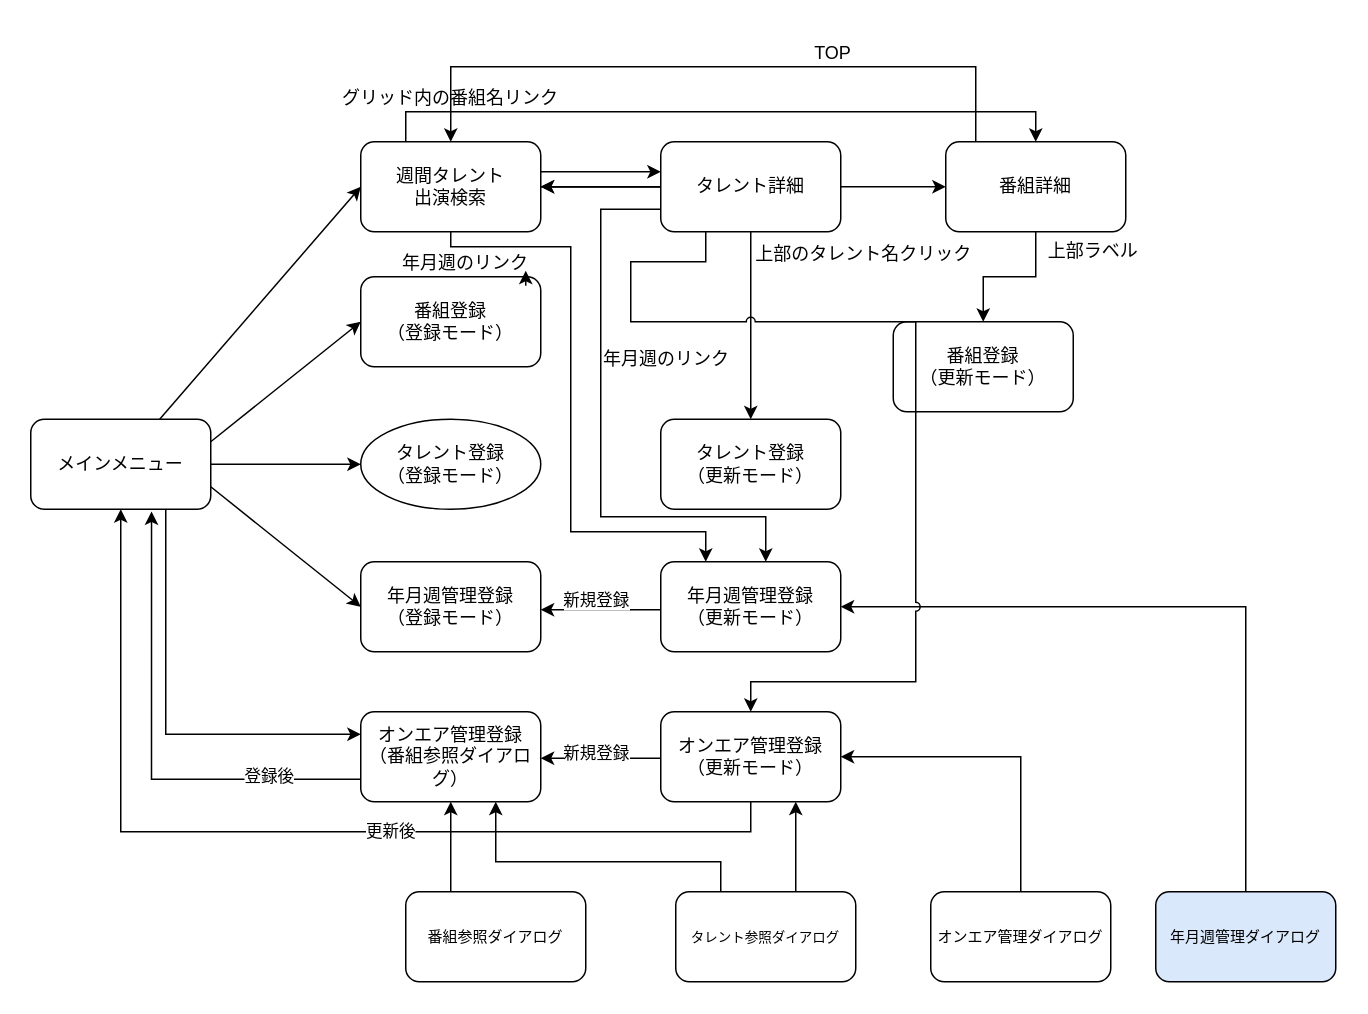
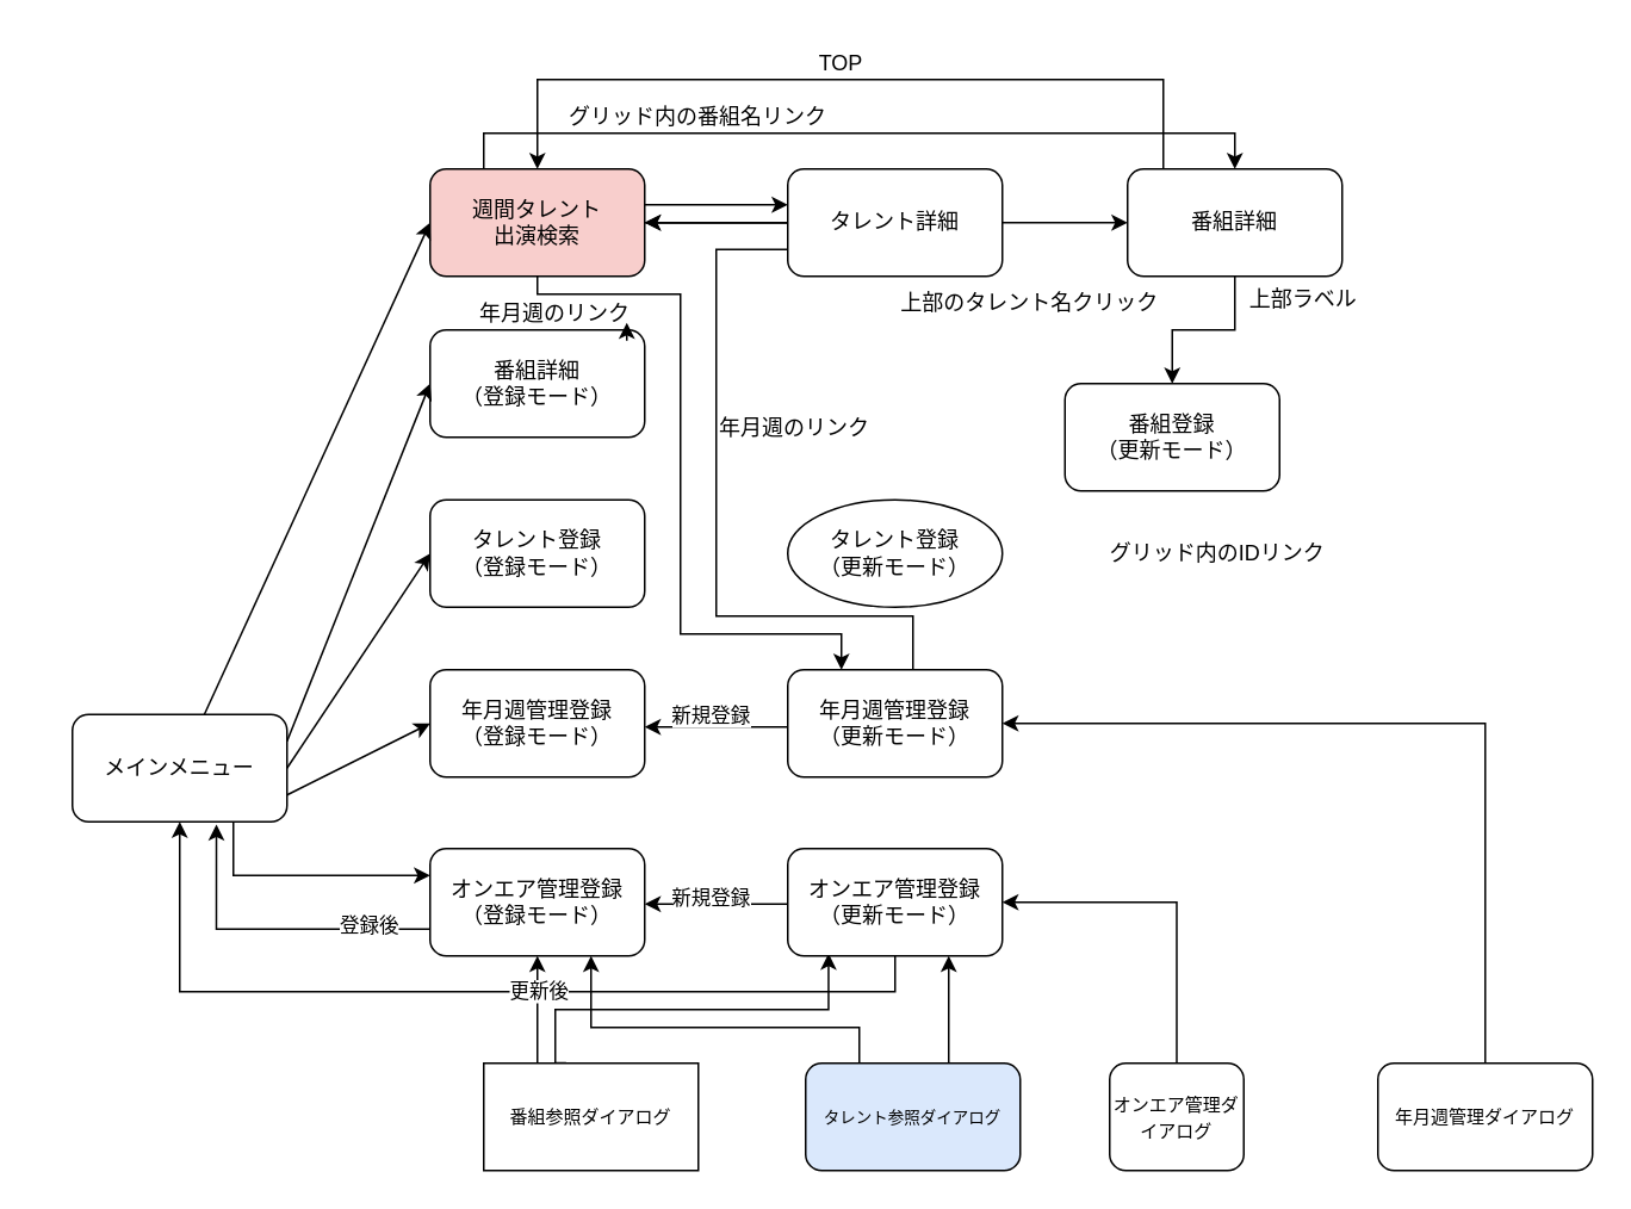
- <mxCell id="35" value="TOP" style="text;html=1;strokeColor=none;fillColor=none;align=center;verticalAlign=middle;whiteSpace=wrap;rounded=0;" parent="1" vertex="1"><mxGeometry x="525" y="20" width="60" height="30" as="geometry" /></mxCell>
+ <mxCell id="35" value="TOP" style="text;html=1;strokeColor=none;fillColor=none;align=center;verticalAlign=middle;whiteSpace=wrap;rounded=0;" parent="1" vertex="1"><mxGeometry x="440" y="20" width="60" height="30" as="geometry" /></mxCell>
- <mxCell id="36" value="グリッド内の番組名リンク" style="text;html=1;strokeColor=none;fillColor=none;align=center;verticalAlign=middle;whiteSpace=wrap;rounded=0;" parent="1" vertex="1"><mxGeometry x="220" y="50" width="160" height="30" as="geometry" /></mxCell>
+ <mxCell id="36" value="グリッド内の番組名リンク" style="text;html=1;strokeColor=none;fillColor=none;align=center;verticalAlign=middle;whiteSpace=wrap;rounded=0;" parent="1" vertex="1"><mxGeometry x="310" y="50" width="160" height="30" as="geometry" /></mxCell>
- <mxCell id="5" value="週間タレント&lt;br&gt;出演検索" style="rounded=1;whiteSpace=wrap;html=1;" parent="1" vertex="1"><mxGeometry x="240" y="94" width="120" height="60" as="geometry" /></mxCell>
+ <mxCell id="5" value="週間タレント&lt;br&gt;出演検索" style="rounded=1;whiteSpace=wrap;html=1;fillColor=#f8cecc;" parent="1" vertex="1"><mxGeometry x="240" y="94" width="120" height="60" as="geometry" /></mxCell>
- <mxCell id="26" style="edgeStyle=orthogonalEdgeStyle;rounded=0;orthogonalLoop=1;jettySize=auto;html=1;exitX=0.5;exitY=1;exitDx=0;exitDy=0;curved=0;jumpStyle=arc;" parent="1" source="27" target="32" edge="1"><mxGeometry relative="1" as="geometry" /></mxCell>
- <mxCell id="6" value="番組登録&lt;br&gt;（登録モード）" style="rounded=1;whiteSpace=wrap;html=1;" parent="1" vertex="1"><mxGeometry x="240" y="184" width="120" height="60" as="geometry" /></mxCell>
+ <mxCell id="6" value="番組詳細&lt;br&gt;（登録モード）" style="rounded=1;whiteSpace=wrap;html=1;" parent="1" vertex="1"><mxGeometry x="240" y="184" width="120" height="60" as="geometry" /></mxCell>
- <mxCell id="3" value="メインメニュー" style="rounded=1;whiteSpace=wrap;html=1;" parent="1" vertex="1"><mxGeometry x="20" y="279" width="120" height="60" as="geometry" /></mxCell>
+ <mxCell id="3" value="メインメニュー" style="rounded=1;whiteSpace=wrap;html=1;" parent="1" vertex="1"><mxGeometry x="40" y="399" width="120" height="60" as="geometry" /></mxCell>
- <mxCell id="7" value="タレント登録&lt;br&gt;（登録モード）" style="ellipse;whiteSpace=wrap;html=1;" parent="1" vertex="1"><mxGeometry x="240" y="279" width="120" height="60" as="geometry" /></mxCell>
+ <mxCell id="7" value="タレント登録&lt;br&gt;（登録モード）" style="rounded=1;whiteSpace=wrap;html=1;" parent="1" vertex="1"><mxGeometry x="240" y="279" width="120" height="60" as="geometry" /></mxCell>
- <mxCell id="32" value="タレント登録&lt;br&gt;（更新モード）" style="rounded=1;whiteSpace=wrap;html=1;" parent="1" vertex="1"><mxGeometry x="440" y="279" width="120" height="60" as="geometry" /></mxCell>
+ <mxCell id="32" value="タレント登録&lt;br&gt;（更新モード）" style="ellipse;whiteSpace=wrap;html=1;" parent="1" vertex="1"><mxGeometry x="440" y="279" width="120" height="60" as="geometry" /></mxCell>
+ <mxCell id="51" value="グリッド内のIDリンク" style="text;html=1;align=center;verticalAlign=middle;resizable=0;points=[];autosize=1;strokeColor=none;fillColor=none;" vertex="1" parent="1"><mxGeometry x="610" y="294" width="140" height="30" as="geometry" /></mxCell>
- <mxCell id="53" style="edgeStyle=orthogonalEdgeStyle;rounded=0;orthogonalLoop=1;jettySize=auto;html=1;exitX=0;exitY=0.75;exitDx=0;exitDy=0;" edge="1" parent="1" source="27" target="45"><mxGeometry relative="1" as="geometry"><mxPoint x="310" y="164" as="sourcePoint" /><mxPoint x="480" y="384" as="targetPoint" /><Array as="points"><mxPoint x="400" y="139" /><mxPoint x="400" y="344" /><mxPoint x="510" y="344" /></Array></mxGeometry></mxCell>
+ <mxCell id="53" style="edgeStyle=orthogonalEdgeStyle;rounded=0;orthogonalLoop=1;jettySize=auto;html=1;exitX=0;exitY=0.75;exitDx=0;exitDy=0;endArrow=none;" edge="1" parent="1" source="27" target="45"><mxGeometry relative="1" as="geometry"><mxPoint x="310" y="164" as="sourcePoint" /><mxPoint x="480" y="384" as="targetPoint" /><Array as="points"><mxPoint x="400" y="139" /><mxPoint x="400" y="344" /><mxPoint x="510" y="344" /></Array></mxGeometry></mxCell>
- <mxCell id="50" style="edgeStyle=orthogonalEdgeStyle;rounded=0;orthogonalLoop=1;jettySize=auto;html=1;entryX=0.5;entryY=0;entryDx=0;entryDy=0;exitX=0.25;exitY=1;exitDx=0;exitDy=0;jumpStyle=arc;" edge="1" parent="1" source="27" target="43"><mxGeometry relative="1" as="geometry"><mxPoint x="480" y="204" as="sourcePoint" /><mxPoint x="570" y="414" as="targetPoint" /><Array as="points"><mxPoint x="470" y="174" /><mxPoint x="420" y="174" /><mxPoint x="420" y="214" /><mxPoint x="610" y="214" /><mxPoint x="610" y="454" /><mxPoint x="500" y="454" /></Array></mxGeometry></mxCell>
- <mxCell id="11" value="オンエア管理登録&lt;br&gt;（番組参照ダイアログ）" style="rounded=1;whiteSpace=wrap;html=1;" parent="1" vertex="1"><mxGeometry x="240" y="474" width="120" height="60" as="geometry" /></mxCell>
+ <mxCell id="11" value="オンエア管理登録&lt;br&gt;（登録モード）" style="rounded=1;whiteSpace=wrap;html=1;" parent="1" vertex="1"><mxGeometry x="240" y="474" width="120" height="60" as="geometry" /></mxCell>
+ <mxCell id="16" style="edgeStyle=orthogonalEdgeStyle;rounded=0;orthogonalLoop=1;jettySize=auto;html=1;exitX=0.384;exitY=-0.004;exitDx=0;exitDy=0;entryX=0.19;entryY=0.978;entryDx=0;entryDy=0;entryPerimeter=0;exitPerimeter=0;" parent="1" source="17" target="43" edge="1"><mxGeometry relative="1" as="geometry"><Array as="points"><mxPoint x="310" y="594" /><mxPoint x="310" y="564" /><mxPoint x="463" y="564" /></Array></mxGeometry></mxCell>
- <mxCell id="17" value="&lt;font style=&quot;font-size: 10px;&quot;&gt;番組参照ダイアログ&lt;/font&gt;" style="rounded=1;whiteSpace=wrap;html=1;" parent="1" vertex="1"><mxGeometry x="270" y="594" width="120" height="60" as="geometry" /></mxCell>
+ <mxCell id="17" value="&lt;font style=&quot;font-size: 10px;&quot;&gt;番組参照ダイアログ&lt;/font&gt;" style="whiteSpace=wrap;html=1;rounded=0;" parent="1" vertex="1"><mxGeometry x="270" y="594" width="120" height="60" as="geometry" /></mxCell>
- <mxCell id="14" value="&lt;font style=&quot;font-size: 9px;&quot;&gt;タレント参照ダイアログ&lt;/font&gt;" style="rounded=1;whiteSpace=wrap;html=1;" parent="1" vertex="1"><mxGeometry x="450" y="594" width="120" height="60" as="geometry" /></mxCell>
+ <mxCell id="14" value="&lt;font style=&quot;font-size: 9px;&quot;&gt;タレント参照ダイアログ&lt;/font&gt;" style="rounded=1;whiteSpace=wrap;html=1;fillColor=#dae8fc;" parent="1" vertex="1"><mxGeometry x="450" y="594" width="120" height="60" as="geometry" /></mxCell>
- <mxCell id="38" value="&lt;font style=&quot;font-size: 10px;&quot;&gt;オンエア管理ダイアログ&lt;/font&gt;" style="rounded=1;whiteSpace=wrap;html=1;" parent="1" vertex="1"><mxGeometry x="620" y="594" width="120" height="60" as="geometry" /></mxCell>
+ <mxCell id="38" value="&lt;font style=&quot;font-size: 10px;&quot;&gt;オンエア管理ダイアログ&lt;/font&gt;" style="rounded=1;whiteSpace=wrap;html=1;" parent="1" vertex="1"><mxGeometry x="620" y="594" width="75" height="60" as="geometry" /></mxCell>
- <mxCell id="49" value="&lt;font style=&quot;font-size: 10px;&quot;&gt;年月週管理ダイアログ&lt;/font&gt;" style="rounded=1;whiteSpace=wrap;html=1;fillColor=#dae8fc;" parent="1" vertex="1"><mxGeometry x="770" y="594" width="120" height="60" as="geometry" /></mxCell>
+ <mxCell id="49" value="&lt;font style=&quot;font-size: 10px;&quot;&gt;年月週管理ダイアログ&lt;/font&gt;" style="rounded=1;whiteSpace=wrap;html=1;" parent="1" vertex="1"><mxGeometry x="770" y="594" width="120" height="60" as="geometry" /></mxCell>
